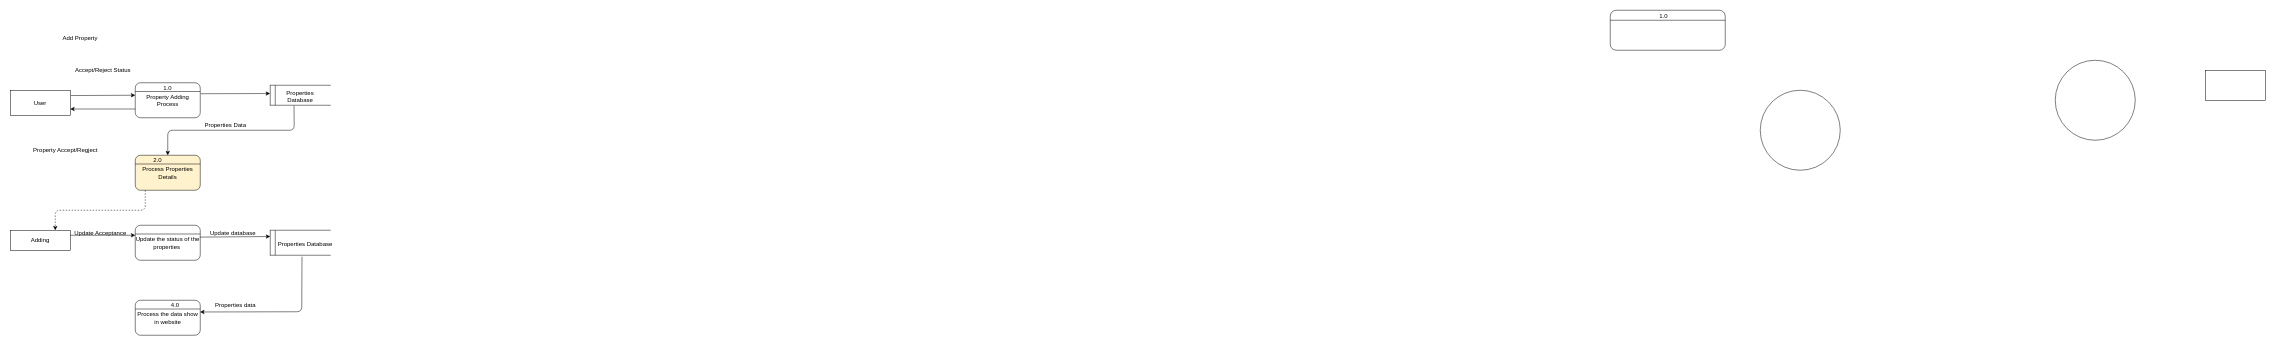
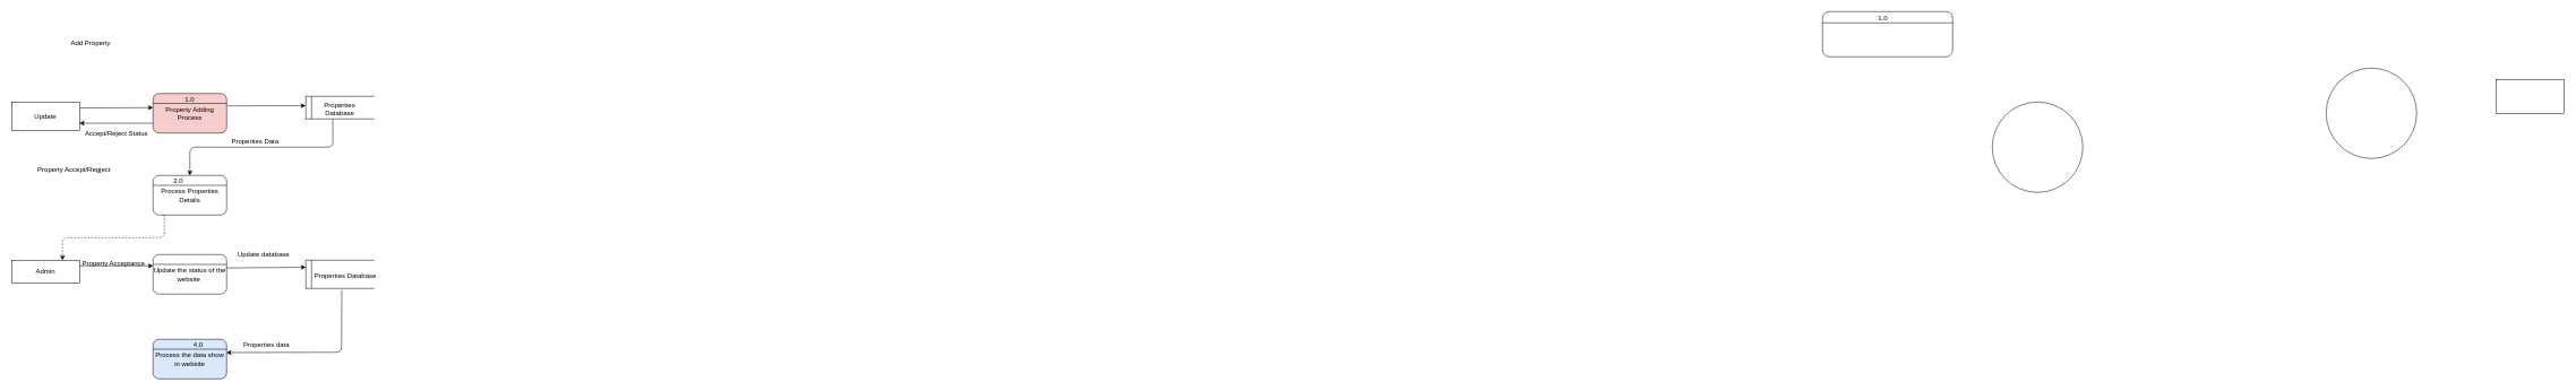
- <mxCell id="40" value="Accept/Reject Status" style="text;html=1;align=center;verticalAlign=middle;resizable=0;points=[];autosize=1;strokeColor=none;fillColor=none;" vertex="1" parent="1"><mxGeometry x="140" y="125" width="130" height="30" as="geometry" /></mxCell>
+ <mxCell id="40" value="Accept/Reject Status" style="text;html=1;align=center;verticalAlign=middle;resizable=0;points=[];autosize=1;strokeColor=none;fillColor=none;" vertex="1" parent="1"><mxGeometry x="140" y="220" width="130" height="30" as="geometry" /></mxCell>
- <mxCell id="13" value="Property Adding Process" style="rounded=1;whiteSpace=wrap;html=1;" vertex="1" parent="12"><mxGeometry width="130" height="70" as="geometry" /></mxCell>
+ <mxCell id="13" value="Property Adding Process" style="rounded=1;whiteSpace=wrap;html=1;fillColor=#f8cecc;" vertex="1" parent="12"><mxGeometry width="130" height="70" as="geometry" /></mxCell>
- <mxCell id="11" value="User" style="text;html=1;strokeColor=none;fillColor=none;align=center;verticalAlign=middle;whiteSpace=wrap;rounded=0;" vertex="1" parent="9"><mxGeometry x="30" width="60" height="50" as="geometry" /></mxCell>
+ <mxCell id="11" value="Update" style="text;html=1;strokeColor=none;fillColor=none;align=center;verticalAlign=middle;whiteSpace=wrap;rounded=0;" vertex="1" parent="9"><mxGeometry x="30" width="60" height="50" as="geometry" /></mxCell>
- <mxCell id="26" value="Process Properties Details" style="rounded=1;whiteSpace=wrap;html=1;fillColor=#fff2cc;" vertex="1" parent="25"><mxGeometry width="130" height="70" as="geometry" /></mxCell>
+ <mxCell id="26" value="Process Properties Details" style="rounded=1;whiteSpace=wrap;html=1;" vertex="1" parent="25"><mxGeometry width="130" height="70" as="geometry" /></mxCell>
- <mxCell id="42" value="Update Acceptance" style="text;html=1;align=center;verticalAlign=middle;resizable=0;points=[];autosize=1;strokeColor=none;fillColor=none;" vertex="1" parent="1"><mxGeometry x="135" y="450" width="130" height="30" as="geometry" /></mxCell>
+ <mxCell id="42" value="Property Acceptance" style="text;html=1;align=center;verticalAlign=middle;resizable=0;points=[];autosize=1;strokeColor=none;fillColor=none;" vertex="1" parent="1"><mxGeometry x="135" y="450" width="130" height="30" as="geometry" /></mxCell>
- <mxCell id="50" value="Update database" style="text;html=1;align=center;verticalAlign=middle;resizable=0;points=[];autosize=1;strokeColor=none;fillColor=none;" vertex="1" parent="1"><mxGeometry x="410" y="450" width="110" height="30" as="geometry" /></mxCell>
+ <mxCell id="50" value="Update database" style="text;html=1;align=center;verticalAlign=middle;resizable=0;points=[];autosize=1;strokeColor=none;fillColor=none;" vertex="1" parent="1"><mxGeometry x="410" y="435" width="110" height="30" as="geometry" /></mxCell>
- <mxCell id="33" value="Adding" style="text;html=1;strokeColor=none;fillColor=none;align=center;verticalAlign=middle;whiteSpace=wrap;rounded=0;" vertex="1" parent="31"><mxGeometry x="30" width="60" height="40" as="geometry" /></mxCell>
+ <mxCell id="33" value="Admin" style="text;html=1;strokeColor=none;fillColor=none;align=center;verticalAlign=middle;whiteSpace=wrap;rounded=0;" vertex="1" parent="31"><mxGeometry x="30" width="60" height="40" as="geometry" /></mxCell>
- <mxCell id="36" value="Update the status of the properties&amp;nbsp;" style="rounded=1;whiteSpace=wrap;html=1;" vertex="1" parent="35"><mxGeometry width="130" height="70" as="geometry" /></mxCell>
+ <mxCell id="36" value="Update the status of the website&amp;nbsp;" style="rounded=1;whiteSpace=wrap;html=1;" vertex="1" parent="35"><mxGeometry width="130" height="70" as="geometry" /></mxCell>
- <mxCell id="52" value="Process the data show in website" style="rounded=1;whiteSpace=wrap;html=1;" vertex="1" parent="51"><mxGeometry width="130" height="70" as="geometry" /></mxCell>
+ <mxCell id="52" value="Process the data show in website" style="rounded=1;whiteSpace=wrap;html=1;fillColor=#dae8fc;" vertex="1" parent="51"><mxGeometry width="130" height="70" as="geometry" /></mxCell>
